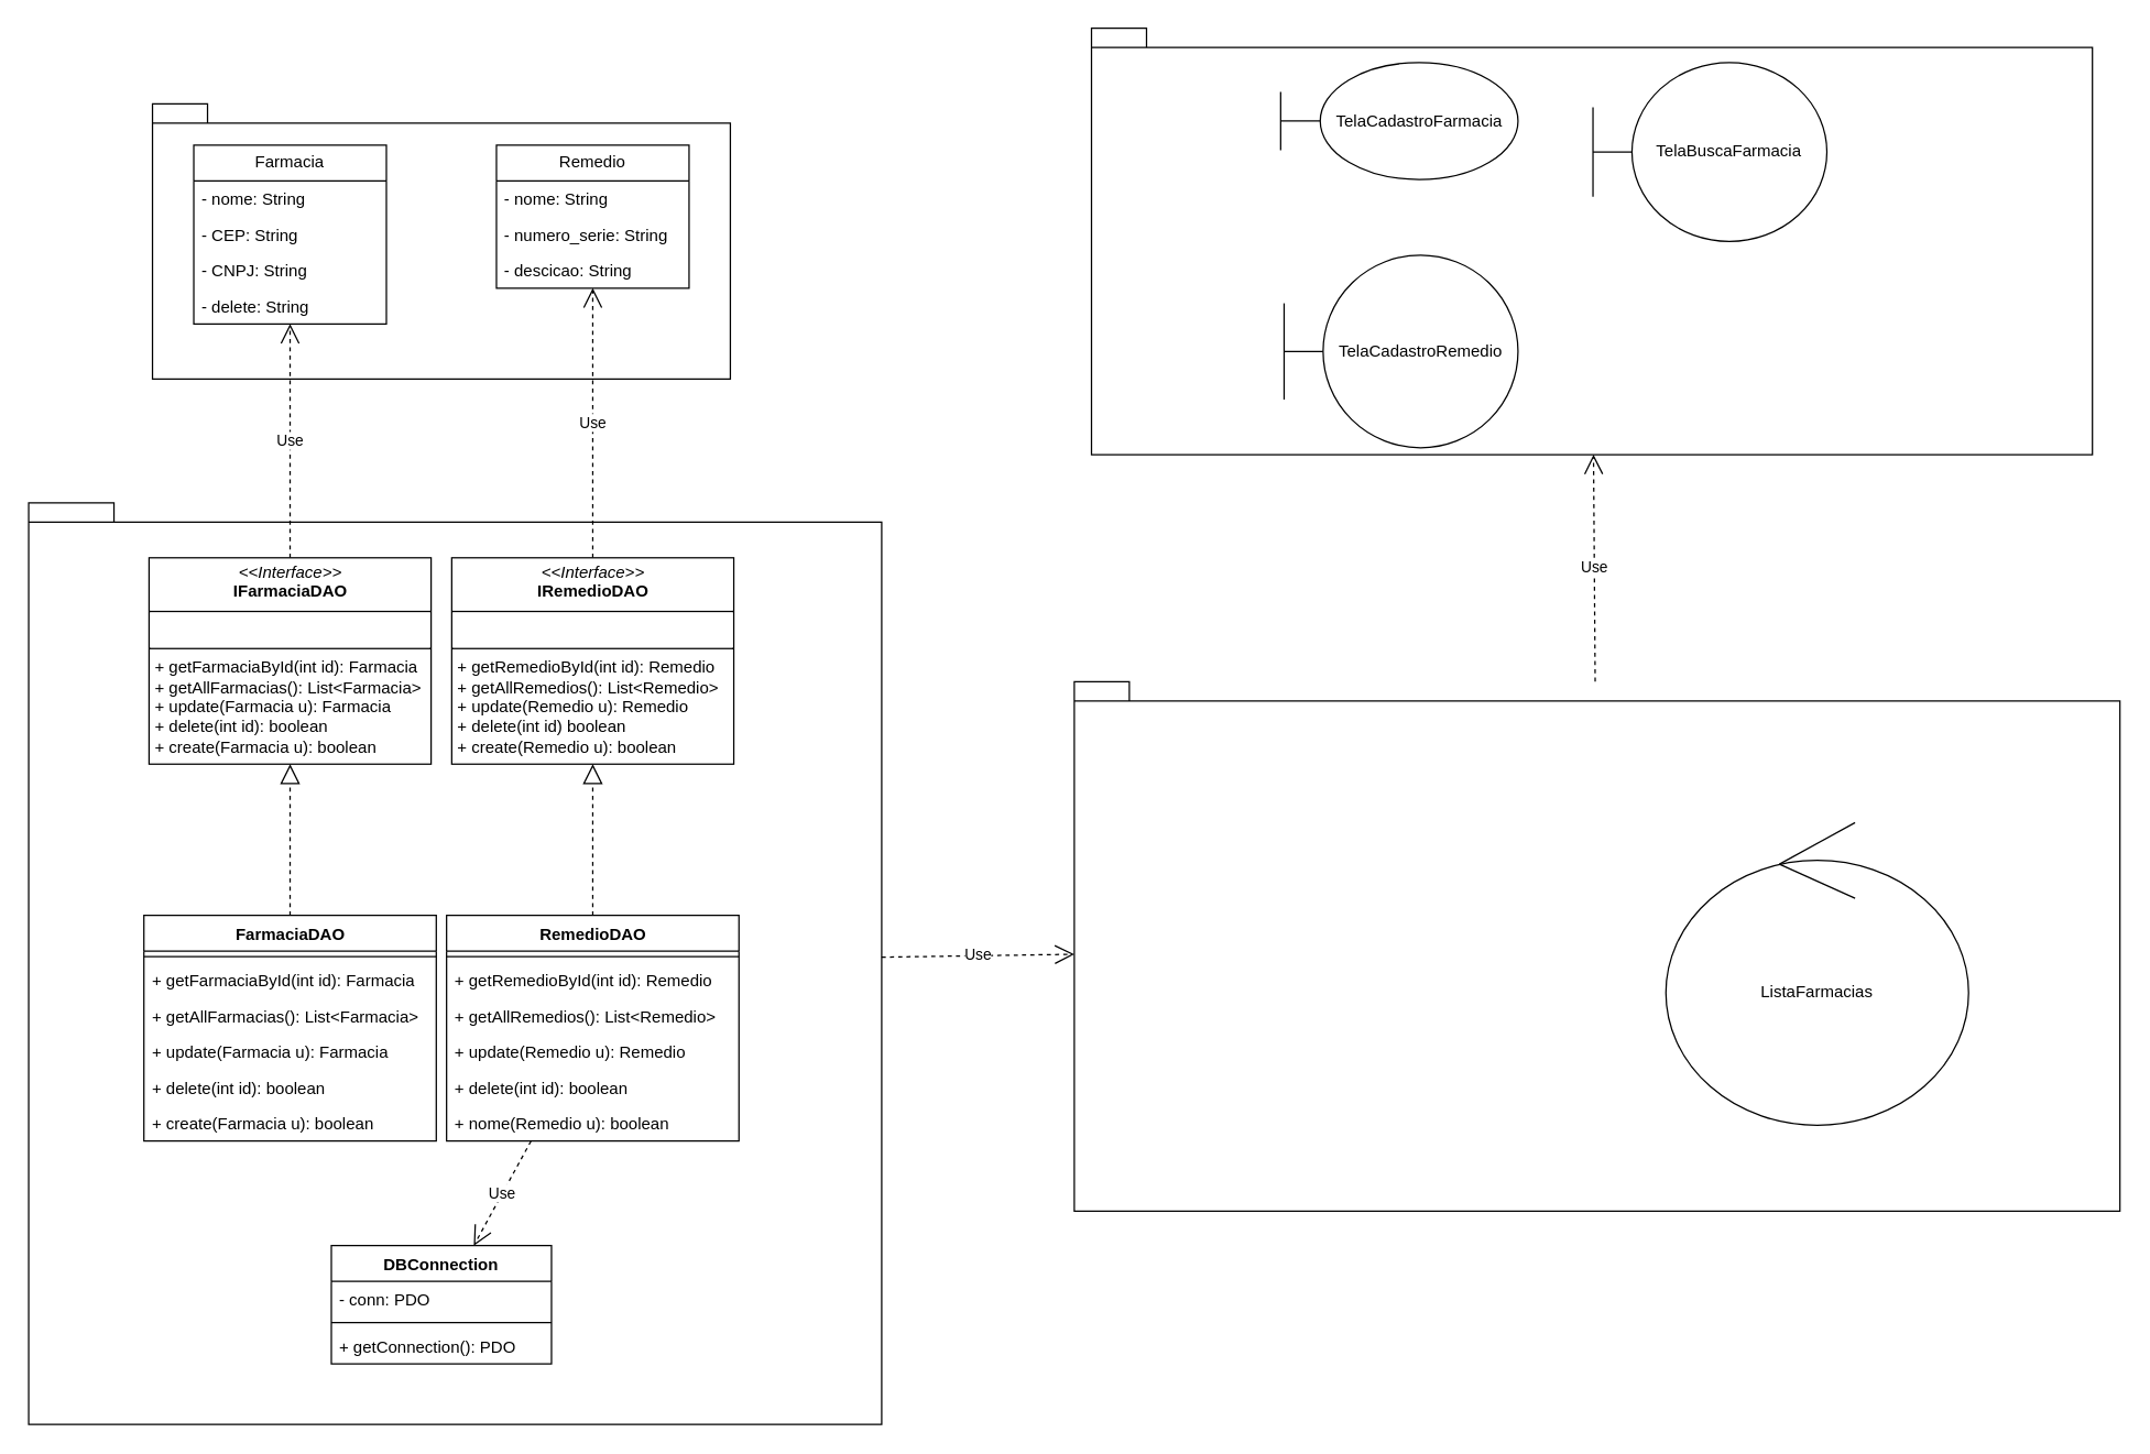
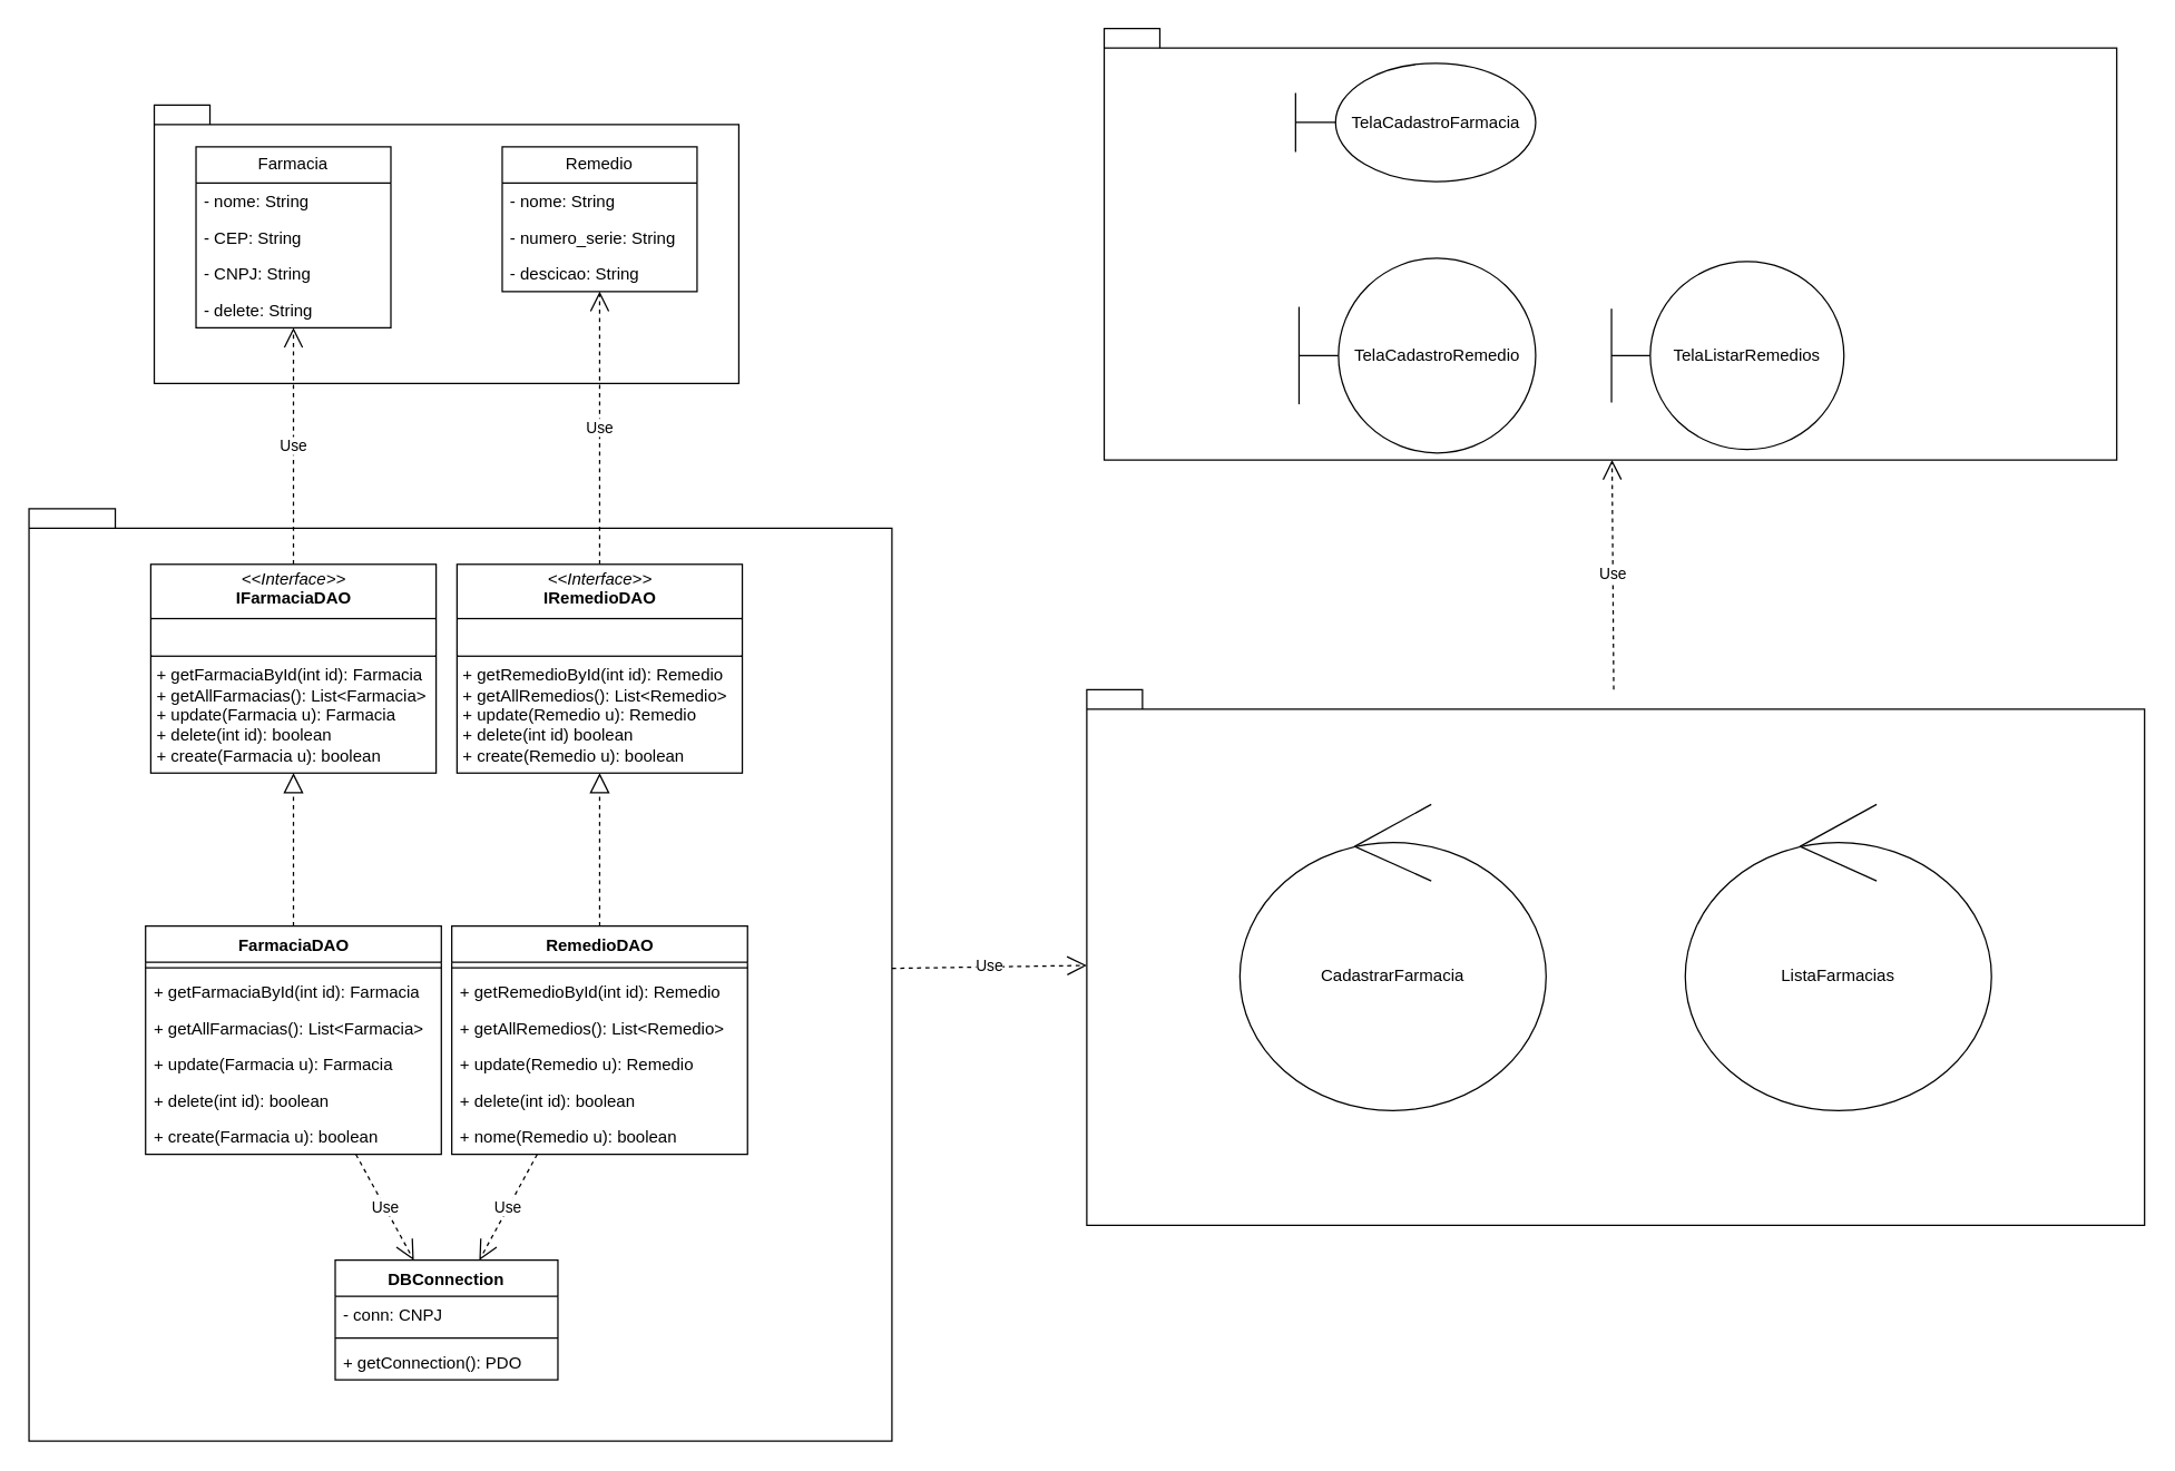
- <mxCell id="47" value="TelaBuscaFarmacia" style="shape=umlBoundary;whiteSpace=wrap;html=1;" vertex="1" parent="1"><mxGeometry x="1157" y="45" width="170" height="130" as="geometry" /></mxCell>
+ <mxCell id="48" value="TelaListarRemedios" style="shape=umlBoundary;whiteSpace=wrap;html=1;" vertex="1" parent="1"><mxGeometry x="1157" y="187.5" width="167" height="135" as="geometry" /></mxCell>
+ <mxCell id="40" value="CadastrarFarmacia" style="ellipse;shape=umlControl;whiteSpace=wrap;html=1;" vertex="1" parent="1"><mxGeometry x="890" y="577.5" width="220" height="220" as="geometry" /></mxCell>
- <mxCell id="41" value="ListaFarmacias" style="ellipse;shape=umlControl;whiteSpace=wrap;html=1;" vertex="1" parent="1"><mxGeometry x="1210" y="597.5" width="220" height="220" as="geometry" /></mxCell>
+ <mxCell id="41" value="ListaFarmacias" style="ellipse;shape=umlControl;whiteSpace=wrap;html=1;" vertex="1" parent="1"><mxGeometry x="1210" y="577.5" width="220" height="220" as="geometry" /></mxCell>
+ <mxCell id="37" value="Use" style="endArrow=open;endSize=12;dashed=1;html=1;rounded=0;" edge="1" parent="1" source="17" target="33"><mxGeometry width="160" relative="1" as="geometry"><mxPoint x="190" y="855" as="sourcePoint" /><mxPoint x="350" y="855" as="targetPoint" /></mxGeometry></mxCell>
- <mxCell id="34" value="- conn: PDO" style="text;strokeColor=none;fillColor=none;align=left;verticalAlign=top;spacingLeft=4;spacingRight=4;overflow=hidden;rotatable=0;points=[[0,0.5],[1,0.5]];portConstraint=eastwest;whiteSpace=wrap;html=1;" vertex="1" parent="33"><mxGeometry y="26" width="160" height="26" as="geometry" /></mxCell>
+ <mxCell id="34" value="- conn: CNPJ" style="text;strokeColor=none;fillColor=none;align=left;verticalAlign=top;spacingLeft=4;spacingRight=4;overflow=hidden;rotatable=0;points=[[0,0.5],[1,0.5]];portConstraint=eastwest;whiteSpace=wrap;html=1;" vertex="1" parent="33"><mxGeometry y="26" width="160" height="26" as="geometry" /></mxCell>
